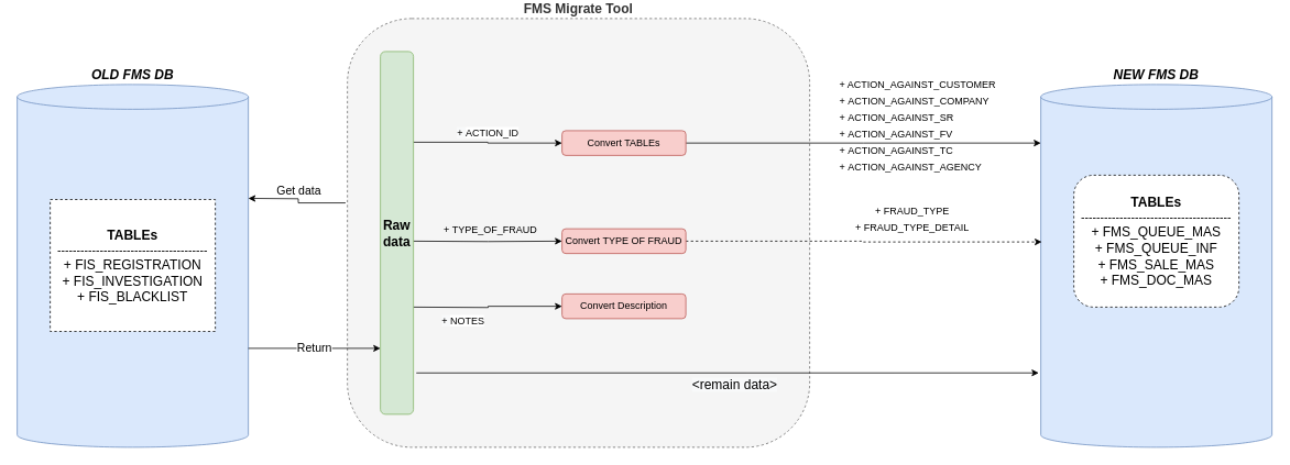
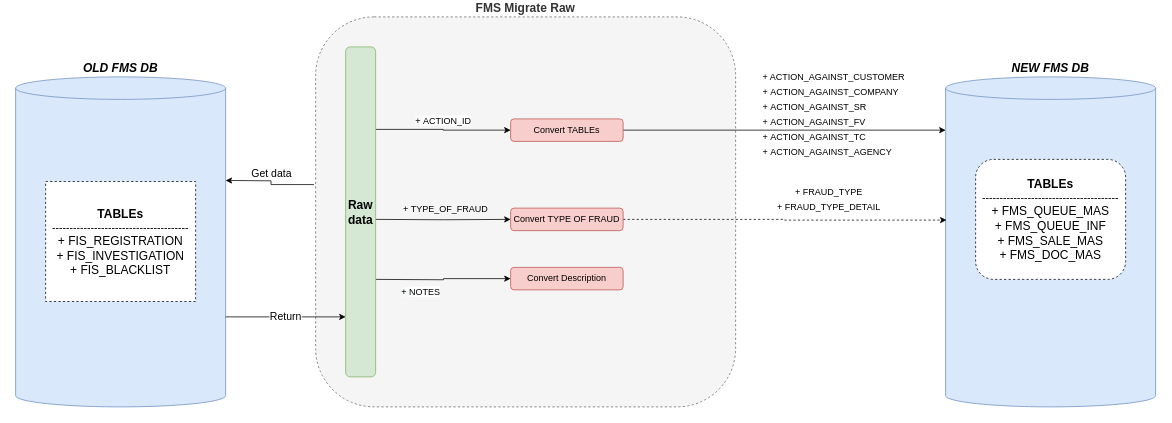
- <mxCell id="2" value="&lt;font style=&quot;font-size: 16px&quot;&gt;&lt;b&gt;FMS Migrate Tool&lt;br&gt;&lt;/b&gt;&lt;/font&gt;" style="rounded=1;whiteSpace=wrap;html=1;labelPosition=center;verticalLabelPosition=top;align=center;verticalAlign=bottom;dashed=1;fillColor=#f5f5f5;fontColor=#333333;strokeColor=#666666;labelBackgroundColor=none;" parent="1" vertex="1"><mxGeometry x="420" y="20" width="560" height="520" as="geometry" /></mxCell>
+ <mxCell id="2" value="&lt;font style=&quot;font-size: 16px&quot;&gt;&lt;b&gt;FMS Migrate Raw&lt;br&gt;&lt;/b&gt;&lt;/font&gt;" style="rounded=1;whiteSpace=wrap;html=1;labelPosition=center;verticalLabelPosition=top;align=center;verticalAlign=bottom;dashed=1;fillColor=#f5f5f5;fontColor=#333333;strokeColor=#666666;labelBackgroundColor=none;" parent="1" vertex="1"><mxGeometry x="420" y="20" width="560" height="520" as="geometry" /></mxCell>
- <mxCell id="17" value="&#10;&#10;&lt;span style=&quot;color: rgb(0, 0, 0); font-family: helvetica; font-size: 16px; font-style: normal; font-weight: 400; letter-spacing: normal; text-align: center; text-indent: 0px; text-transform: none; word-spacing: 0px; background-color: rgb(248, 249, 250); display: inline; float: none;&quot;&gt;&amp;lt;remain data&amp;gt;&lt;/span&gt;&#10;&#10;" style="edgeStyle=orthogonalEdgeStyle;rounded=0;sketch=0;orthogonalLoop=1;jettySize=auto;html=1;exitX=-0.087;exitY=0.114;exitDx=0;exitDy=0;entryX=-0.009;entryY=0.795;entryDx=0;entryDy=0;entryPerimeter=0;shadow=0;labelBackgroundColor=none;fontSize=16;align=center;verticalAlign=top;labelPosition=center;verticalLabelPosition=bottom;exitPerimeter=0;" edge="1" parent="1" source="9" target="4"><mxGeometry x="0.027" y="40" relative="1" as="geometry"><mxPoint x="-1" as="offset" /></mxGeometry></mxCell>
